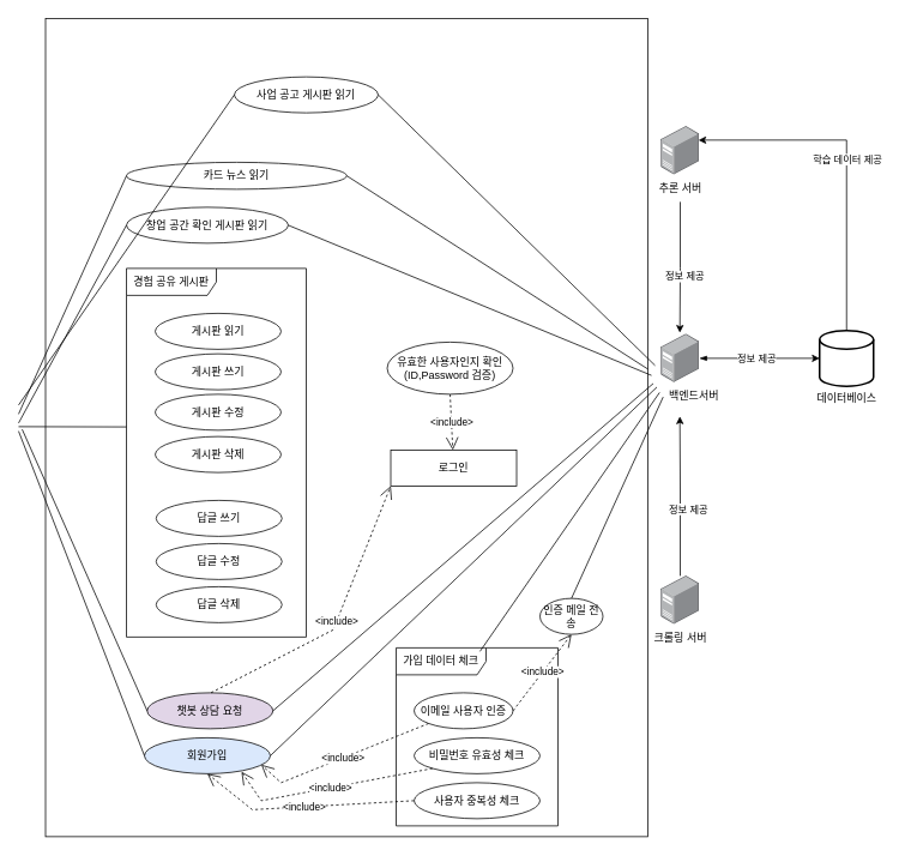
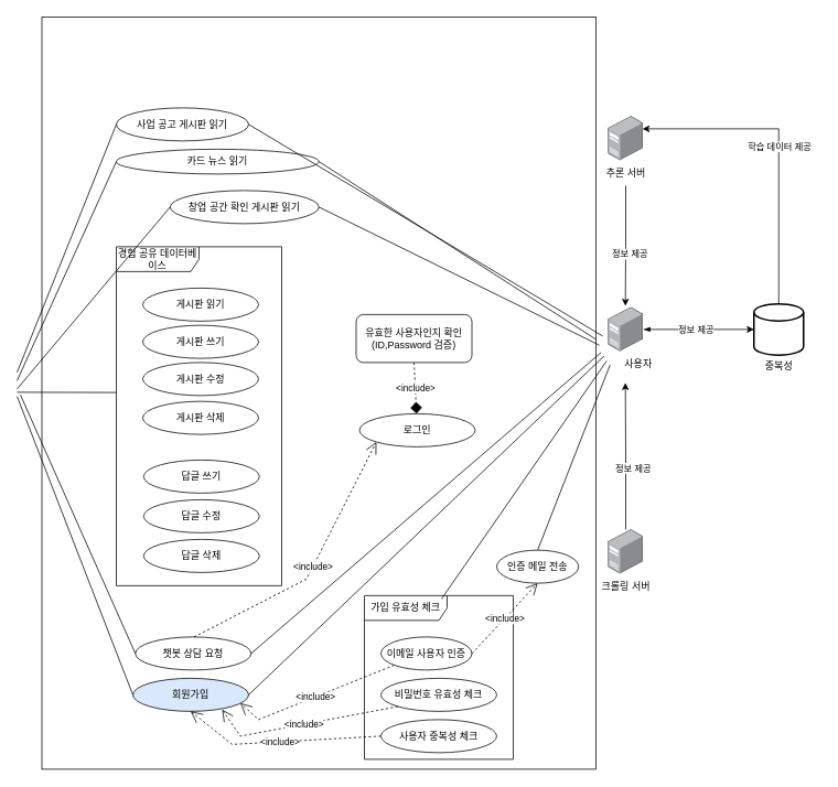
- <mxCell id="5" value="사업 공고 게시판 읽기" style="ellipse;whiteSpace=wrap;html=1;" vertex="1" parent="1"><mxGeometry x="260" y="85" width="160" height="40" as="geometry" /></mxCell>
+ <mxCell id="5" value="사업 공고 게시판 읽기" style="ellipse;whiteSpace=wrap;html=1;" vertex="1" parent="1"><mxGeometry x="140" y="130" width="160" height="40" as="geometry" /></mxCell>
- <mxCell id="12" value="창업 공간 확인 게시판 읽기" style="ellipse;whiteSpace=wrap;html=1;" vertex="1" parent="1"><mxGeometry x="140" y="230" width="180" height="40" as="geometry" /></mxCell>
+ <mxCell id="12" value="창업 공간 확인 게시판 읽기" style="ellipse;whiteSpace=wrap;html=1;" vertex="1" parent="1"><mxGeometry x="205" y="230" width="180" height="40" as="geometry" /></mxCell>
- <mxCell id="13" value="경험 공유 게시판" style="shape=umlFrame;whiteSpace=wrap;html=1;pointerEvents=0;width=100;height=30;" vertex="1" parent="1"><mxGeometry x="140" y="298" width="200" height="410" as="geometry" /></mxCell>
+ <mxCell id="13" value="경험 공유 데이터베이스" style="shape=umlFrame;whiteSpace=wrap;html=1;pointerEvents=0;width=100;height=30;" vertex="1" parent="1"><mxGeometry x="140" y="298" width="200" height="410" as="geometry" /></mxCell>
- <mxCell id="29" value="유효한 사용자인지 확인&lt;br&gt;(ID,Password 검증)" style="ellipse;whiteSpace=wrap;html=1;" vertex="1" parent="1"><mxGeometry x="430" y="380" width="140" height="58" as="geometry" /></mxCell>
+ <mxCell id="29" value="유효한 사용자인지 확인&lt;br&gt;(ID,Password 검증)" style="whiteSpace=wrap;html=1;rounded=1;" vertex="1" parent="1"><mxGeometry x="430" y="380" width="140" height="58" as="geometry" /></mxCell>
- <mxCell id="22" value="백엔드서버" style="text;html=1;align=center;verticalAlign=middle;resizable=0;points=[];autosize=1;strokeColor=none;fillColor=none;" vertex="1" parent="20"><mxGeometry y="54" width="80" height="30" as="geometry" /></mxCell>
+ <mxCell id="22" value="사용자" style="text;html=1;align=center;verticalAlign=middle;resizable=0;points=[];autosize=1;strokeColor=none;fillColor=none;" vertex="1" parent="20"><mxGeometry y="54" width="80" height="30" as="geometry" /></mxCell>
- <mxCell id="46" value="데이터베이스" style="text;html=1;align=center;verticalAlign=middle;resizable=0;points=[];autosize=1;strokeColor=none;fillColor=none;" vertex="1" parent="44"><mxGeometry y="50" width="100" height="30" as="geometry" /></mxCell>
+ <mxCell id="46" value="중복성" style="text;html=1;align=center;verticalAlign=middle;resizable=0;points=[];autosize=1;strokeColor=none;fillColor=none;" vertex="1" parent="44"><mxGeometry y="50" width="100" height="30" as="geometry" /></mxCell>
- <mxCell id="19" value="&amp;lt;include&amp;gt;" style="endArrow=open;endSize=12;dashed=1;html=1;rounded=0;exitX=0.5;exitY=1;exitDx=0;exitDy=0;" edge="1" parent="1" source="29" target="18"><mxGeometry width="160" relative="1" as="geometry"><mxPoint x="450" y="530" as="sourcePoint" /><mxPoint x="460" y="575" as="targetPoint" /></mxGeometry></mxCell>
+ <mxCell id="19" value="&amp;lt;include&amp;gt;" style="endArrow=diamond;endSize=12;dashed=1;html=1;rounded=0;exitX=0.5;exitY=1;exitDx=0;exitDy=0;" edge="1" parent="1" source="29" target="18"><mxGeometry width="160" relative="1" as="geometry"><mxPoint x="450" y="530" as="sourcePoint" /><mxPoint x="460" y="575" as="targetPoint" /></mxGeometry></mxCell>
- <mxCell id="18" value="로그인" style="whiteSpace=wrap;html=1;rounded=0;" vertex="1" parent="1"><mxGeometry x="434" y="500" width="140" height="40" as="geometry" /></mxCell>
+ <mxCell id="18" value="로그인" style="ellipse;whiteSpace=wrap;html=1;" vertex="1" parent="1"><mxGeometry x="434" y="500" width="140" height="40" as="geometry" /></mxCell>
- <mxCell id="59" value="인증 메일 전송" style="ellipse;whiteSpace=wrap;html=1;" vertex="1" parent="1"><mxGeometry x="600" y="665" width="70" height="40" as="geometry" /></mxCell>
+ <mxCell id="59" value="인증 메일 전송" style="ellipse;whiteSpace=wrap;html=1;" vertex="1" parent="1"><mxGeometry x="600" y="665" width="99" height="40" as="geometry" /></mxCell>
- <mxCell id="55" value="가입 데이터 체크" style="shape=umlFrame;whiteSpace=wrap;html=1;pointerEvents=0;width=100;height=30;" vertex="1" parent="1"><mxGeometry x="440" y="720" width="180" height="198" as="geometry" /></mxCell>
+ <mxCell id="55" value="가입 유효성 체크" style="shape=umlFrame;whiteSpace=wrap;html=1;pointerEvents=0;width=100;height=30;" vertex="1" parent="1"><mxGeometry x="440" y="720" width="180" height="198" as="geometry" /></mxCell>
- <mxCell id="30" value="챗봇 상담 요청" style="ellipse;whiteSpace=wrap;html=1;fillColor=#e1d5e7;" vertex="1" parent="1"><mxGeometry x="163" y="770" width="140" height="40" as="geometry" /></mxCell>
+ <mxCell id="30" value="챗봇 상담 요청" style="ellipse;whiteSpace=wrap;html=1;" vertex="1" parent="1"><mxGeometry x="163" y="770" width="140" height="40" as="geometry" /></mxCell>
